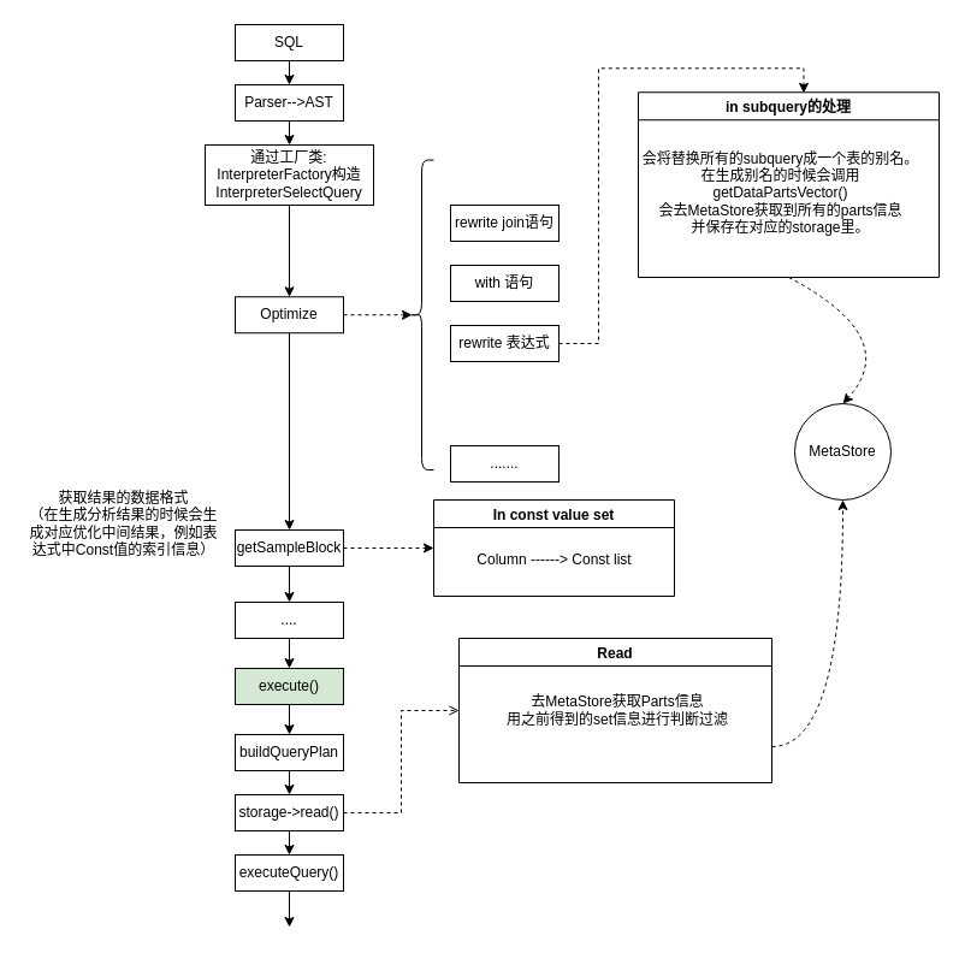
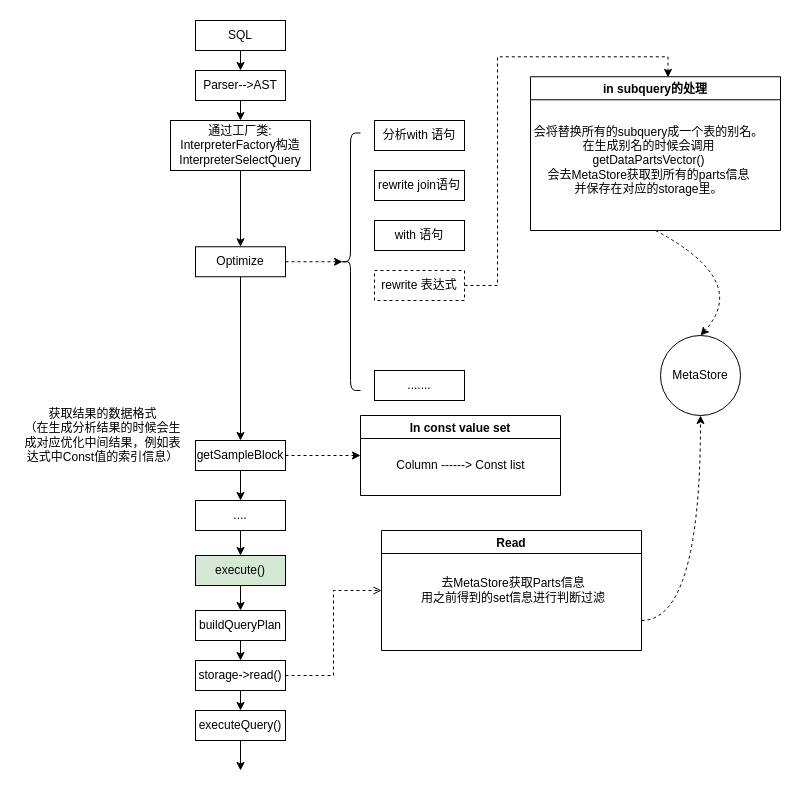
+ <mxCell id="12" value="分析with 语句" style="rounded=0;whiteSpace=wrap;html=1;" parent="1" vertex="1"><mxGeometry x="374" y="120" width="90" height="30" as="geometry" /></mxCell>
- <mxCell id="16" value="rewrite 表达式" style="rounded=0;whiteSpace=wrap;html=1;" parent="1" vertex="1"><mxGeometry x="374" y="270" width="90" height="30" as="geometry" /></mxCell>
+ <mxCell id="16" value="rewrite 表达式" style="rounded=0;whiteSpace=wrap;html=1;dashed=1;" parent="1" vertex="1"><mxGeometry x="374" y="270" width="90" height="30" as="geometry" /></mxCell>
